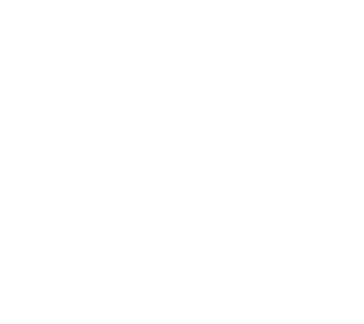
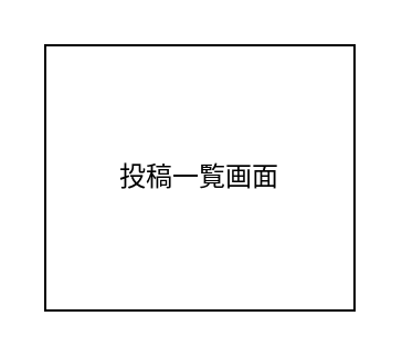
+ <mxCell id="2" value="投稿一覧画面" style="rounded=0;whiteSpace=wrap;html=1;" vertex="1" parent="1"><mxGeometry x="20" y="20" width="140" height="120" as="geometry" /></mxCell>
